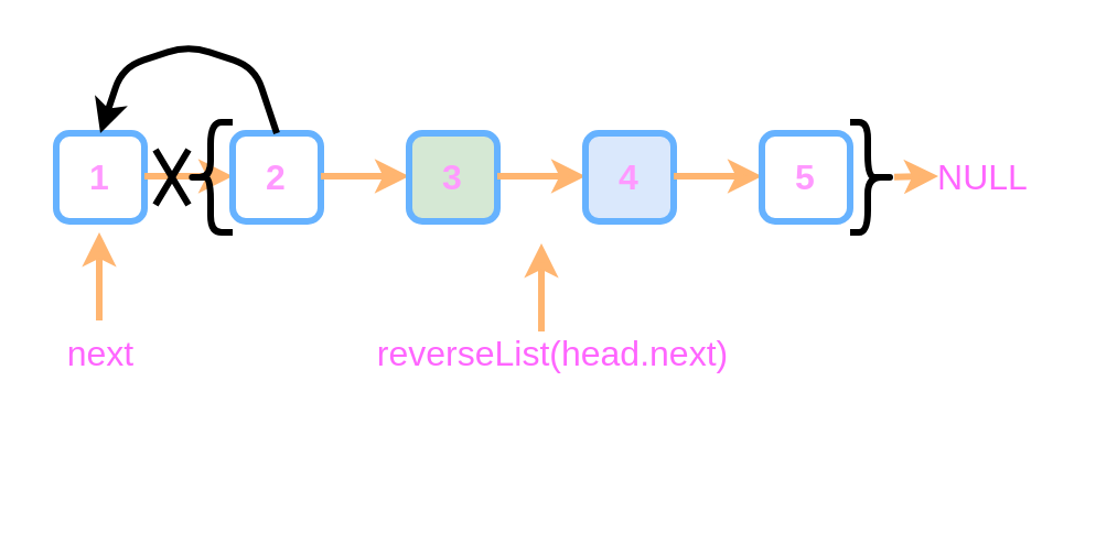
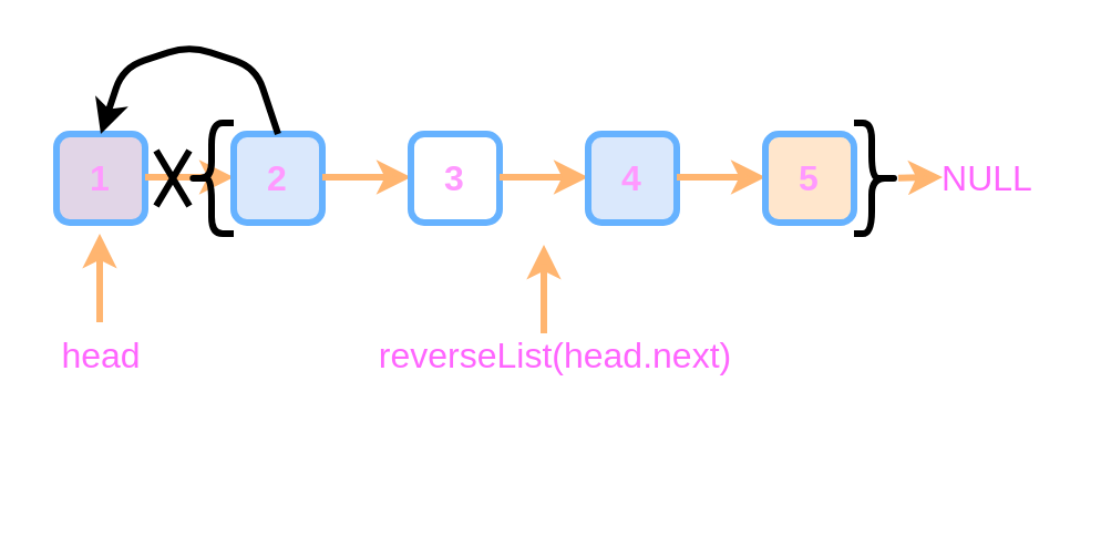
- <mxCell id="2" value="&lt;font color=&quot;#ff99ff&quot; size=&quot;1&quot;&gt;&lt;b style=&quot;font-size: 16px&quot;&gt;1&lt;/b&gt;&lt;/font&gt;" style="whiteSpace=wrap;html=1;aspect=fixed;strokeWidth=3;strokeColor=#66B2FF;rounded=1;" vertex="1" parent="1"><mxGeometry x="25" y="60" width="40" height="40" as="geometry" /></mxCell>
+ <mxCell id="2" value="&lt;font color=&quot;#ff99ff&quot; size=&quot;1&quot;&gt;&lt;b style=&quot;font-size: 16px&quot;&gt;1&lt;/b&gt;&lt;/font&gt;" style="whiteSpace=wrap;html=1;aspect=fixed;strokeWidth=3;strokeColor=#66B2FF;rounded=1;fillColor=#e1d5e7;" vertex="1" parent="1"><mxGeometry x="25" y="60" width="40" height="40" as="geometry" /></mxCell>
- <mxCell id="5" value="&lt;font color=&quot;#ff99ff&quot; size=&quot;1&quot;&gt;&lt;b style=&quot;font-size: 16px&quot;&gt;2&lt;/b&gt;&lt;/font&gt;" style="whiteSpace=wrap;html=1;aspect=fixed;strokeWidth=3;strokeColor=#66B2FF;rounded=1;" vertex="1" parent="1"><mxGeometry x="105" y="60" width="40" height="40" as="geometry" /></mxCell>
+ <mxCell id="5" value="&lt;font color=&quot;#ff99ff&quot; size=&quot;1&quot;&gt;&lt;b style=&quot;font-size: 16px&quot;&gt;2&lt;/b&gt;&lt;/font&gt;" style="whiteSpace=wrap;html=1;aspect=fixed;strokeWidth=3;strokeColor=#66B2FF;rounded=1;fillColor=#dae8fc;" vertex="1" parent="1"><mxGeometry x="105" y="60" width="40" height="40" as="geometry" /></mxCell>
- <mxCell id="7" value="&lt;font color=&quot;#ff99ff&quot; size=&quot;1&quot;&gt;&lt;b style=&quot;font-size: 16px&quot;&gt;3&lt;/b&gt;&lt;/font&gt;" style="whiteSpace=wrap;html=1;aspect=fixed;strokeWidth=3;strokeColor=#66B2FF;rounded=1;fillColor=#d5e8d4;" vertex="1" parent="1"><mxGeometry x="185" y="60" width="40" height="40" as="geometry" /></mxCell>
+ <mxCell id="7" value="&lt;font color=&quot;#ff99ff&quot; size=&quot;1&quot;&gt;&lt;b style=&quot;font-size: 16px&quot;&gt;3&lt;/b&gt;&lt;/font&gt;" style="whiteSpace=wrap;html=1;aspect=fixed;strokeWidth=3;strokeColor=#66B2FF;rounded=1;" vertex="1" parent="1"><mxGeometry x="185" y="60" width="40" height="40" as="geometry" /></mxCell>
- <mxCell id="11" value="&lt;font color=&quot;#ff99ff&quot; size=&quot;1&quot;&gt;&lt;b style=&quot;font-size: 16px&quot;&gt;5&lt;/b&gt;&lt;/font&gt;" style="whiteSpace=wrap;html=1;aspect=fixed;strokeWidth=3;strokeColor=#66B2FF;rounded=1;" vertex="1" parent="1"><mxGeometry x="345" y="60" width="40" height="40" as="geometry" /></mxCell>
+ <mxCell id="11" value="&lt;font color=&quot;#ff99ff&quot; size=&quot;1&quot;&gt;&lt;b style=&quot;font-size: 16px&quot;&gt;5&lt;/b&gt;&lt;/font&gt;" style="whiteSpace=wrap;html=1;aspect=fixed;strokeWidth=3;strokeColor=#66B2FF;rounded=1;fillColor=#ffe6cc;" vertex="1" parent="1"><mxGeometry x="345" y="60" width="40" height="40" as="geometry" /></mxCell>
- <mxCell id="18" value="&lt;font color=&quot;#ff66ff&quot;&gt;&lt;span style=&quot;font-size: 16px&quot;&gt;next&lt;br&gt;&lt;/span&gt;&lt;/font&gt;" style="text;html=1;resizable=0;autosize=1;align=center;verticalAlign=middle;points=[];fillColor=none;strokeColor=none;rounded=0;" vertex="1" parent="1"><mxGeometry x="20" y="150" width="50" height="20" as="geometry" /></mxCell>
+ <mxCell id="18" value="&lt;font color=&quot;#ff66ff&quot;&gt;&lt;span style=&quot;font-size: 16px&quot;&gt;head&lt;br&gt;&lt;/span&gt;&lt;/font&gt;" style="text;html=1;resizable=0;autosize=1;align=center;verticalAlign=middle;points=[];fillColor=none;strokeColor=none;rounded=0;" vertex="1" parent="1"><mxGeometry x="20" y="150" width="50" height="20" as="geometry" /></mxCell>
